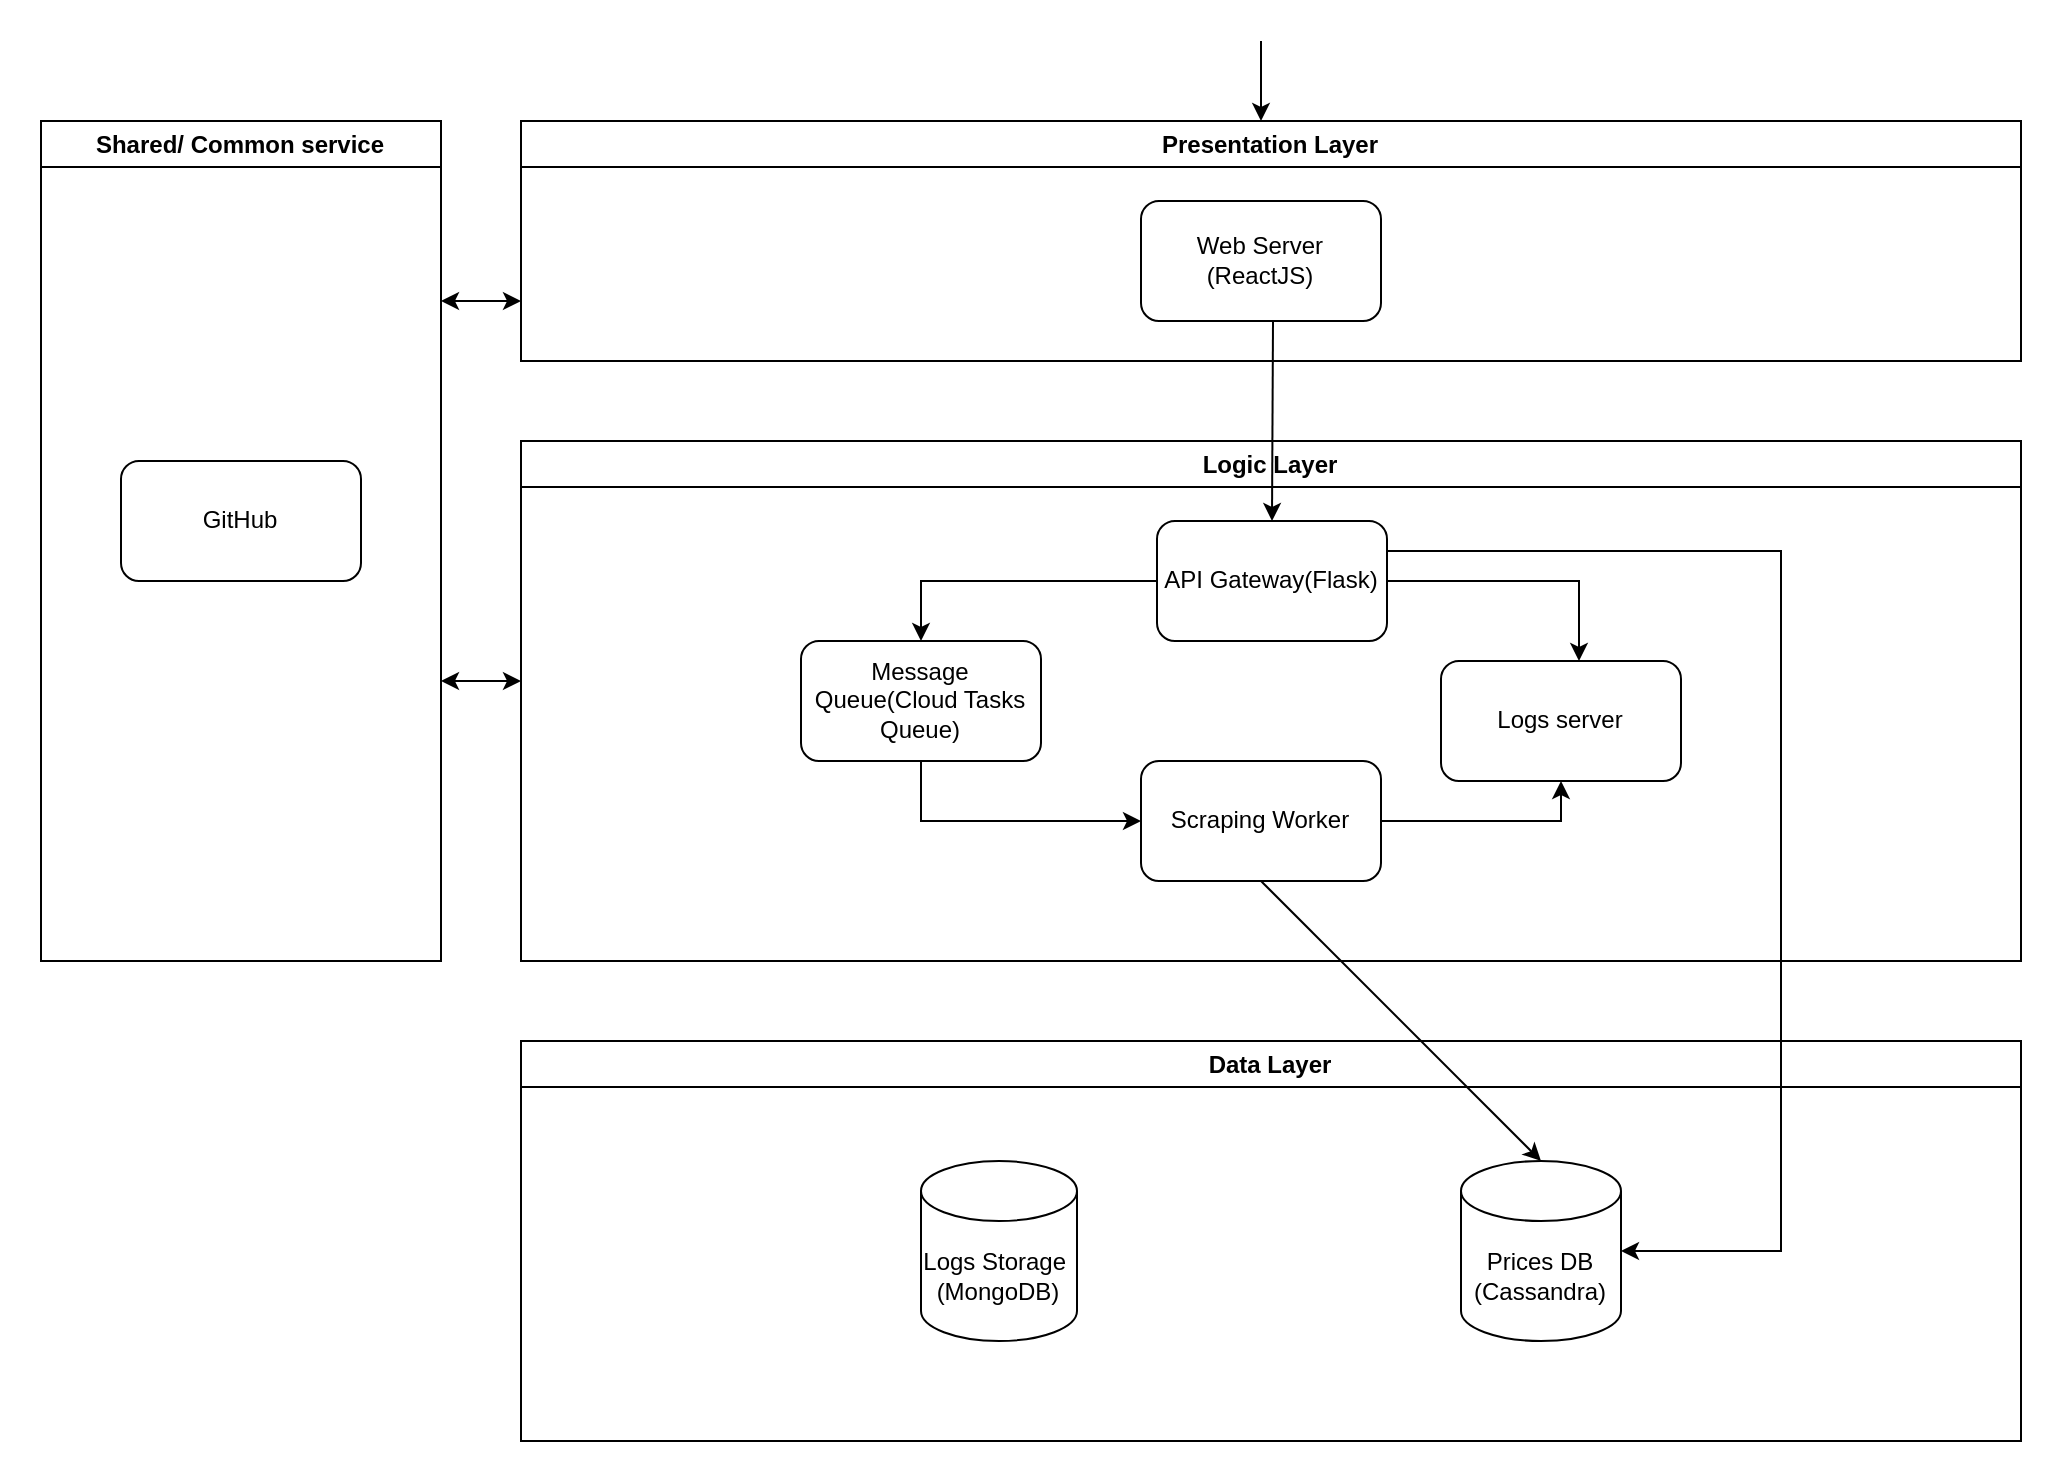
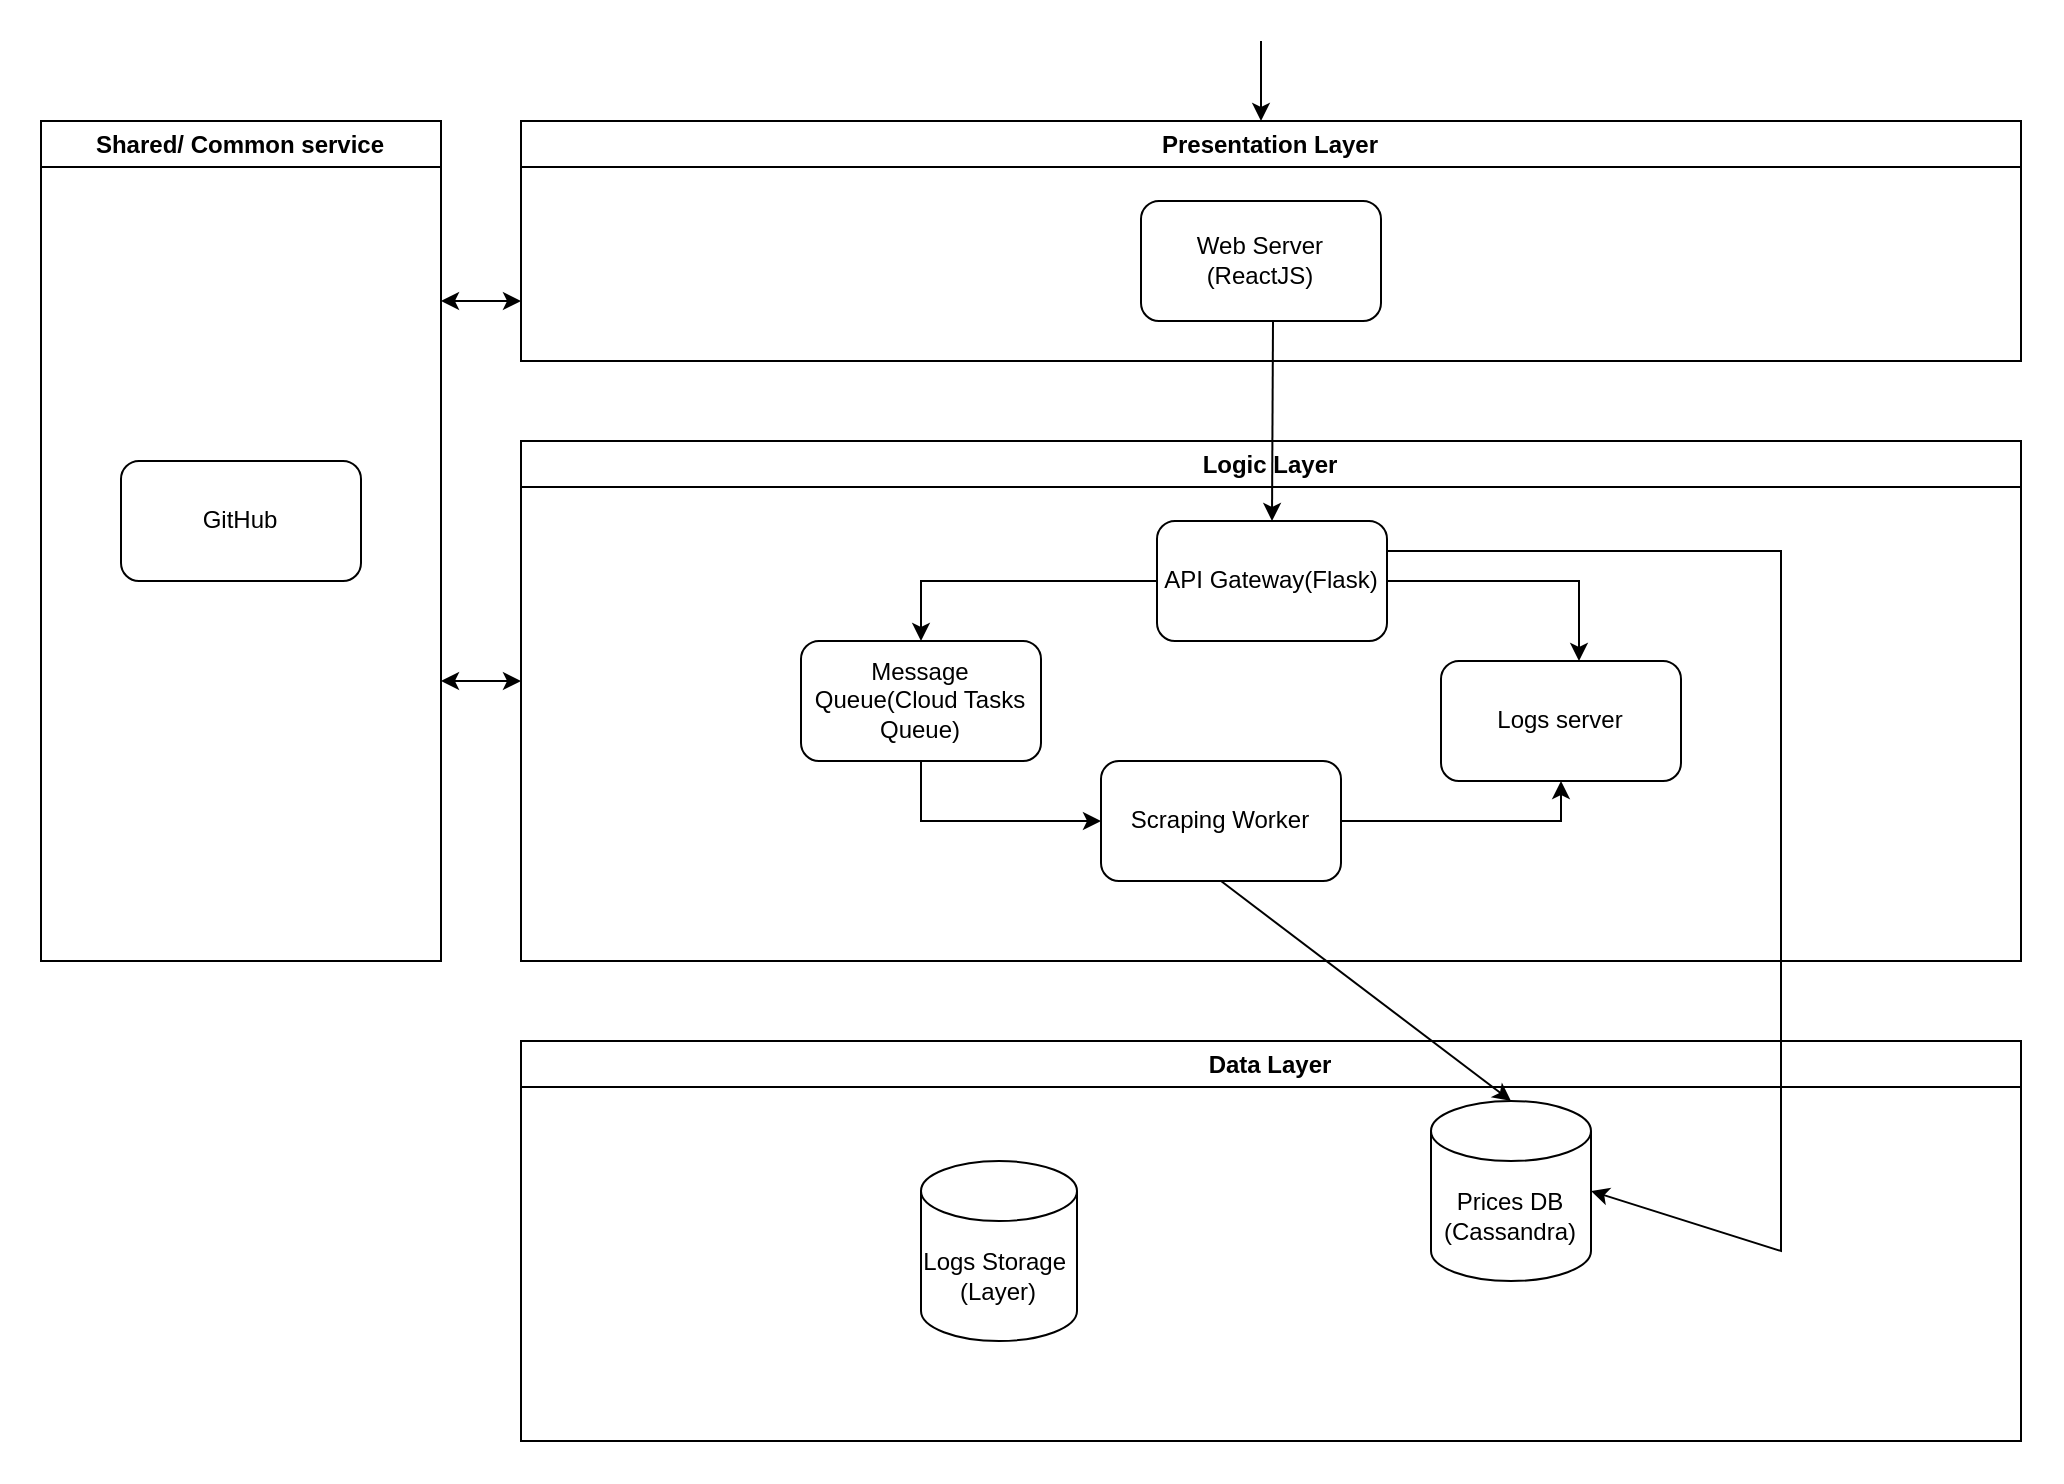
- <mxCell id="9" value="Scraping Worker" style="rounded=1;whiteSpace=wrap;html=1;" vertex="1" parent="5"><mxGeometry x="310" y="160" width="120" height="60" as="geometry" /></mxCell>
+ <mxCell id="9" value="Scraping Worker" style="rounded=1;whiteSpace=wrap;html=1;" vertex="1" parent="5"><mxGeometry x="290" y="160" width="120" height="60" as="geometry" /></mxCell>
- <mxCell id="16" value="Prices DB&lt;br&gt;(Cassandra)" style="shape=cylinder3;whiteSpace=wrap;html=1;boundedLbl=1;backgroundOutline=1;size=15;" vertex="1" parent="15"><mxGeometry x="470" y="60" width="80" height="90" as="geometry" /></mxCell>
+ <mxCell id="16" value="Prices DB&lt;br&gt;(Cassandra)" style="shape=cylinder3;whiteSpace=wrap;html=1;boundedLbl=1;backgroundOutline=1;size=15;" vertex="1" parent="15"><mxGeometry x="455" y="30" width="80" height="90" as="geometry" /></mxCell>
- <mxCell id="17" value="Logs Storage&amp;nbsp;&lt;br&gt;(MongoDB)" style="shape=cylinder3;whiteSpace=wrap;html=1;boundedLbl=1;backgroundOutline=1;size=15;" vertex="1" parent="15"><mxGeometry x="200" y="60" width="78" height="90" as="geometry" /></mxCell>
+ <mxCell id="17" value="Logs Storage&amp;nbsp;&lt;br&gt;(Layer)" style="shape=cylinder3;whiteSpace=wrap;html=1;boundedLbl=1;backgroundOutline=1;size=15;" vertex="1" parent="15"><mxGeometry x="200" y="60" width="78" height="90" as="geometry" /></mxCell>
